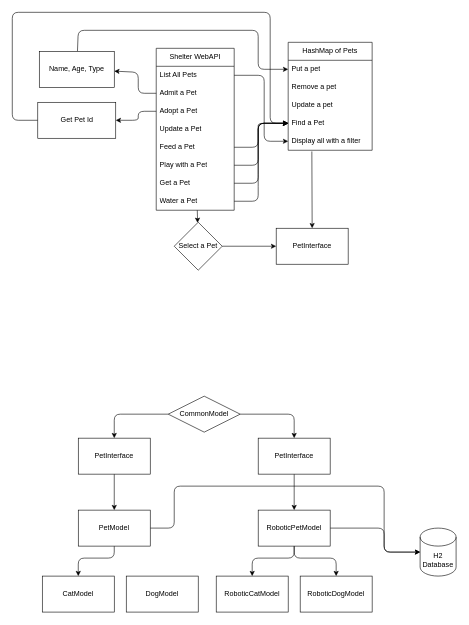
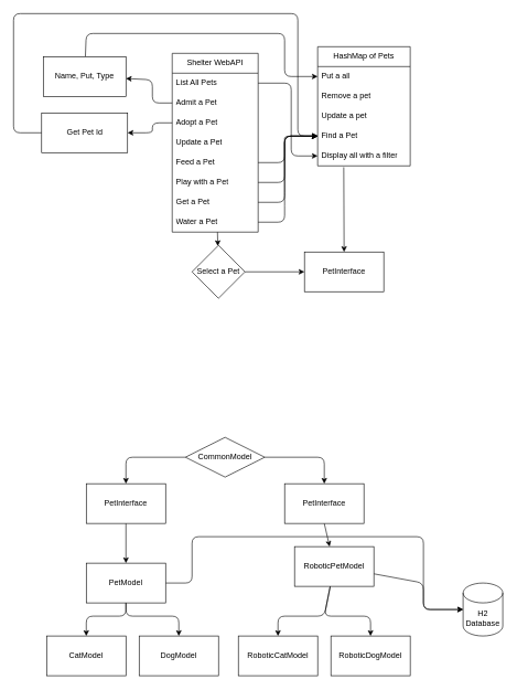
- <mxCell id="37" value="Name, Age, Type" style="rounded=0;whiteSpace=wrap;html=1;" vertex="1" parent="1"><mxGeometry x="65" y="85" width="125" height="60" as="geometry" /></mxCell>
+ <mxCell id="37" value="Name, Put, Type" style="rounded=0;whiteSpace=wrap;html=1;" vertex="1" parent="1"><mxGeometry x="65" y="85" width="125" height="60" as="geometry" /></mxCell>
- <mxCell id="40" value="Put a pet" style="text;strokeColor=none;fillColor=none;align=left;verticalAlign=middle;spacingLeft=4;spacingRight=4;overflow=hidden;points=[[0,0.5],[1,0.5]];portConstraint=eastwest;rotatable=0;whiteSpace=wrap;html=1;" vertex="1" parent="39"><mxGeometry y="30" width="140" height="30" as="geometry" /></mxCell>
+ <mxCell id="40" value="Put a all" style="text;strokeColor=none;fillColor=none;align=left;verticalAlign=middle;spacingLeft=4;spacingRight=4;overflow=hidden;points=[[0,0.5],[1,0.5]];portConstraint=eastwest;rotatable=0;whiteSpace=wrap;html=1;" vertex="1" parent="39"><mxGeometry y="30" width="140" height="30" as="geometry" /></mxCell>
- <mxCell id="12" value="RoboticPetModel" style="rounded=0;whiteSpace=wrap;html=1;" parent="1" vertex="1"><mxGeometry x="430" y="850" width="120" height="60" as="geometry" /></mxCell>
+ <mxCell id="12" value="RoboticPetModel" style="rounded=0;whiteSpace=wrap;html=1;" parent="1" vertex="1"><mxGeometry x="445" y="825" width="120" height="60" as="geometry" /></mxCell>
+ <mxCell id="5" value="" style="edgeStyle=none;html=1;exitX=0.5;exitY=1;exitDx=0;exitDy=0;" parent="1" source="8" target="14" edge="1"><mxGeometry relative="1" as="geometry"><Array as="points"><mxPoint x="190" y="930" /><mxPoint x="270" y="930" /></Array></mxGeometry></mxCell>
